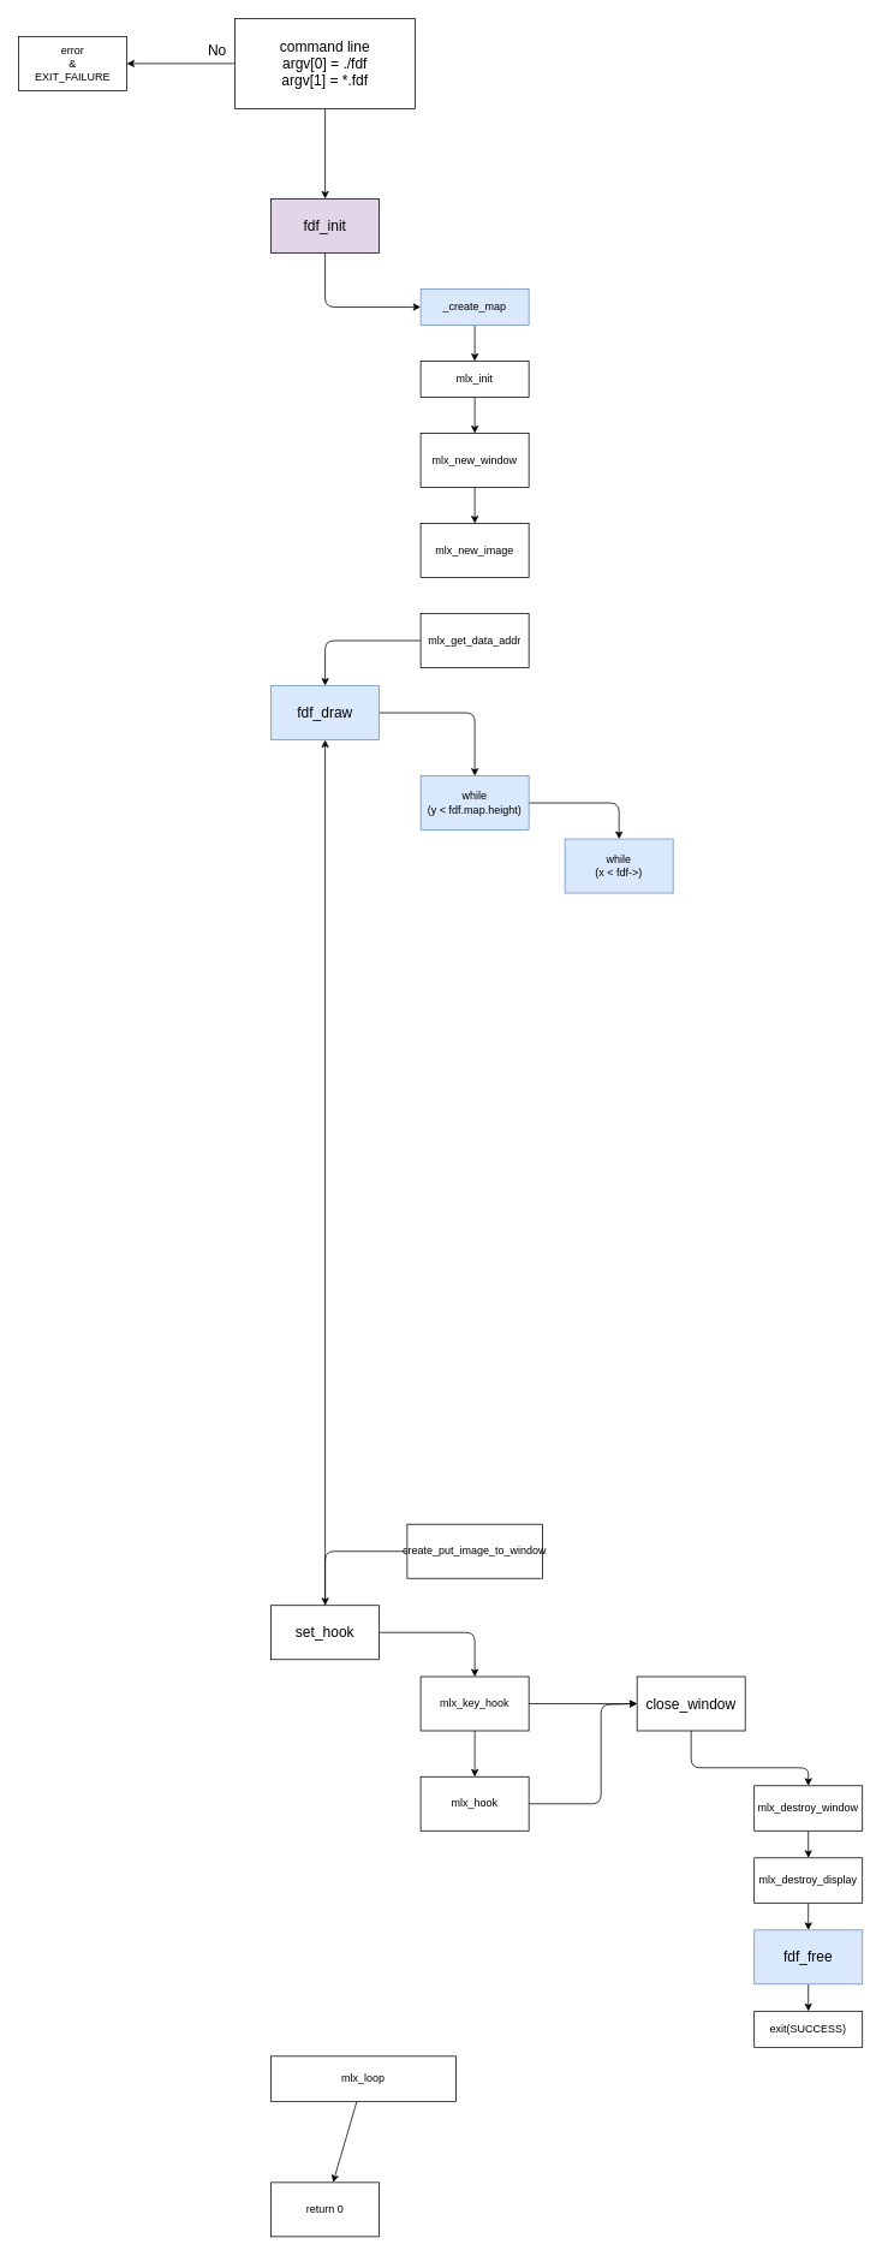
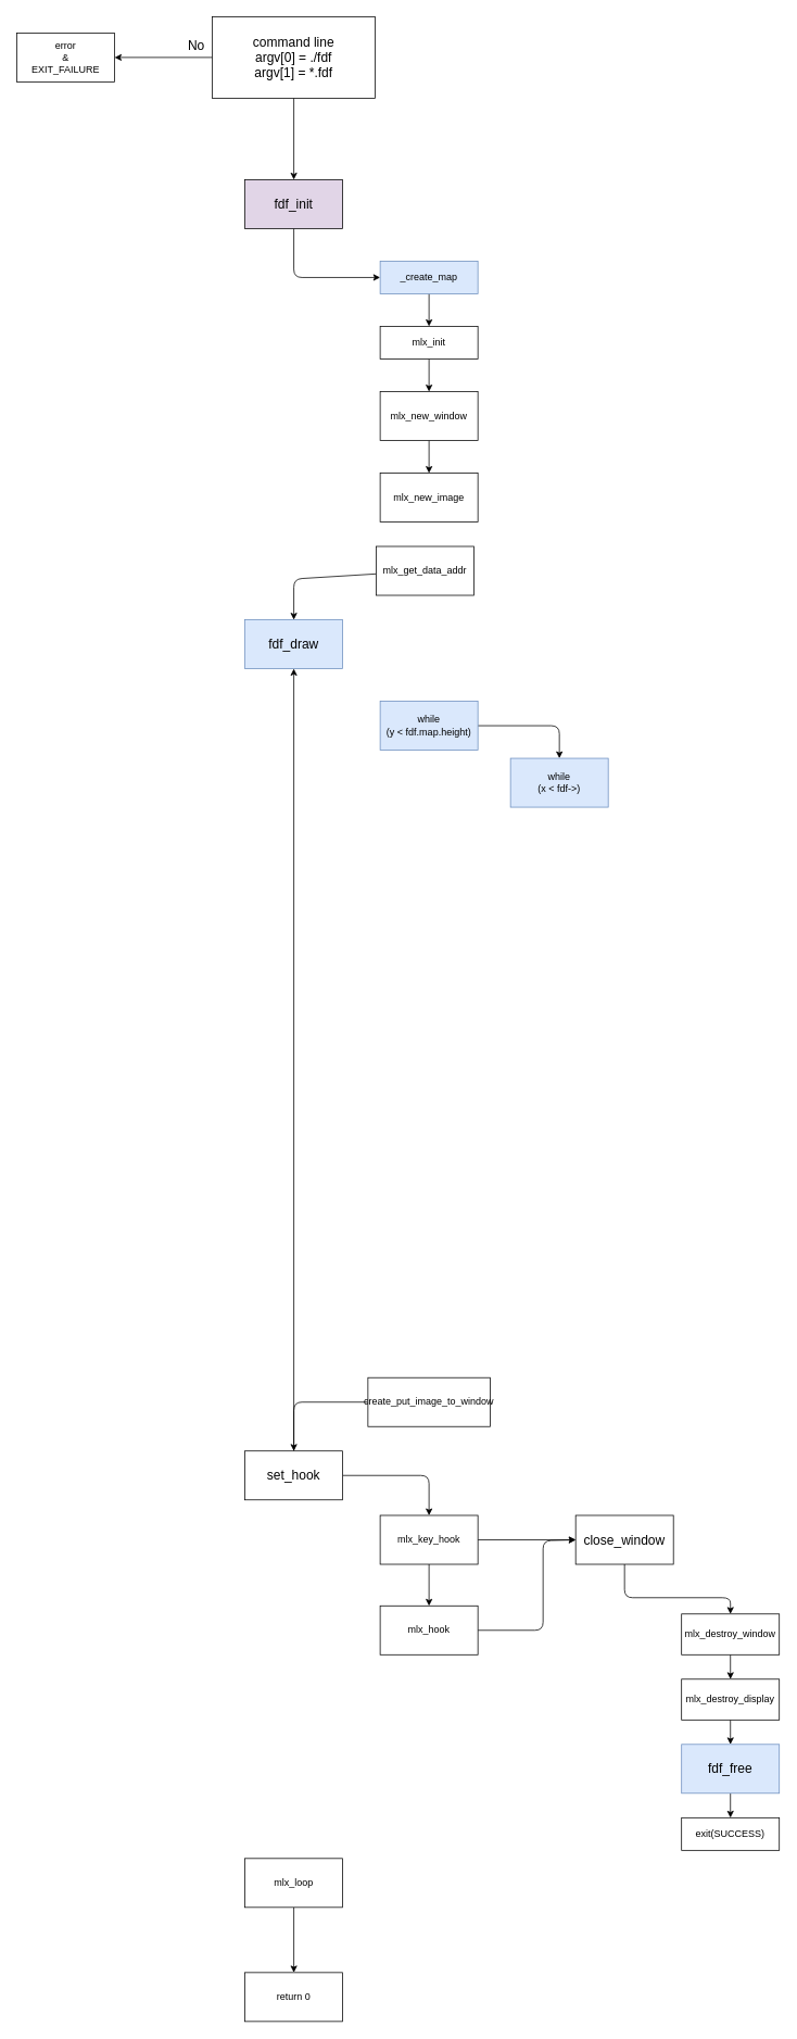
- <mxCell id="17" value="mlx_get_data_addr" style="whiteSpace=wrap;html=1;rounded=0;" parent="1" vertex="1"><mxGeometry x="466" y="680" width="120" height="60" as="geometry" /></mxCell>
+ <mxCell id="17" value="mlx_get_data_addr" style="whiteSpace=wrap;html=1;rounded=0;" parent="1" vertex="1"><mxGeometry x="461" y="670" width="120" height="60" as="geometry" /></mxCell>
- <mxCell id="18" value="" style="edgeStyle=none;html=1;fontSize=16;" parent="1" source="19" target="21" edge="1"><mxGeometry relative="1" as="geometry"><Array as="points"><mxPoint x="526" y="790" /></Array></mxGeometry></mxCell>
- <mxCell id="28" value="mlx_loop" style="whiteSpace=wrap;html=1;rounded=0;direction=west;" parent="1" vertex="1"><mxGeometry x="300" y="2280" width="205" height="50" as="geometry" /></mxCell>
+ <mxCell id="28" value="mlx_loop" style="whiteSpace=wrap;html=1;rounded=0;direction=west;" parent="1" vertex="1"><mxGeometry x="300" y="2280" width="120" height="60" as="geometry" /></mxCell>
